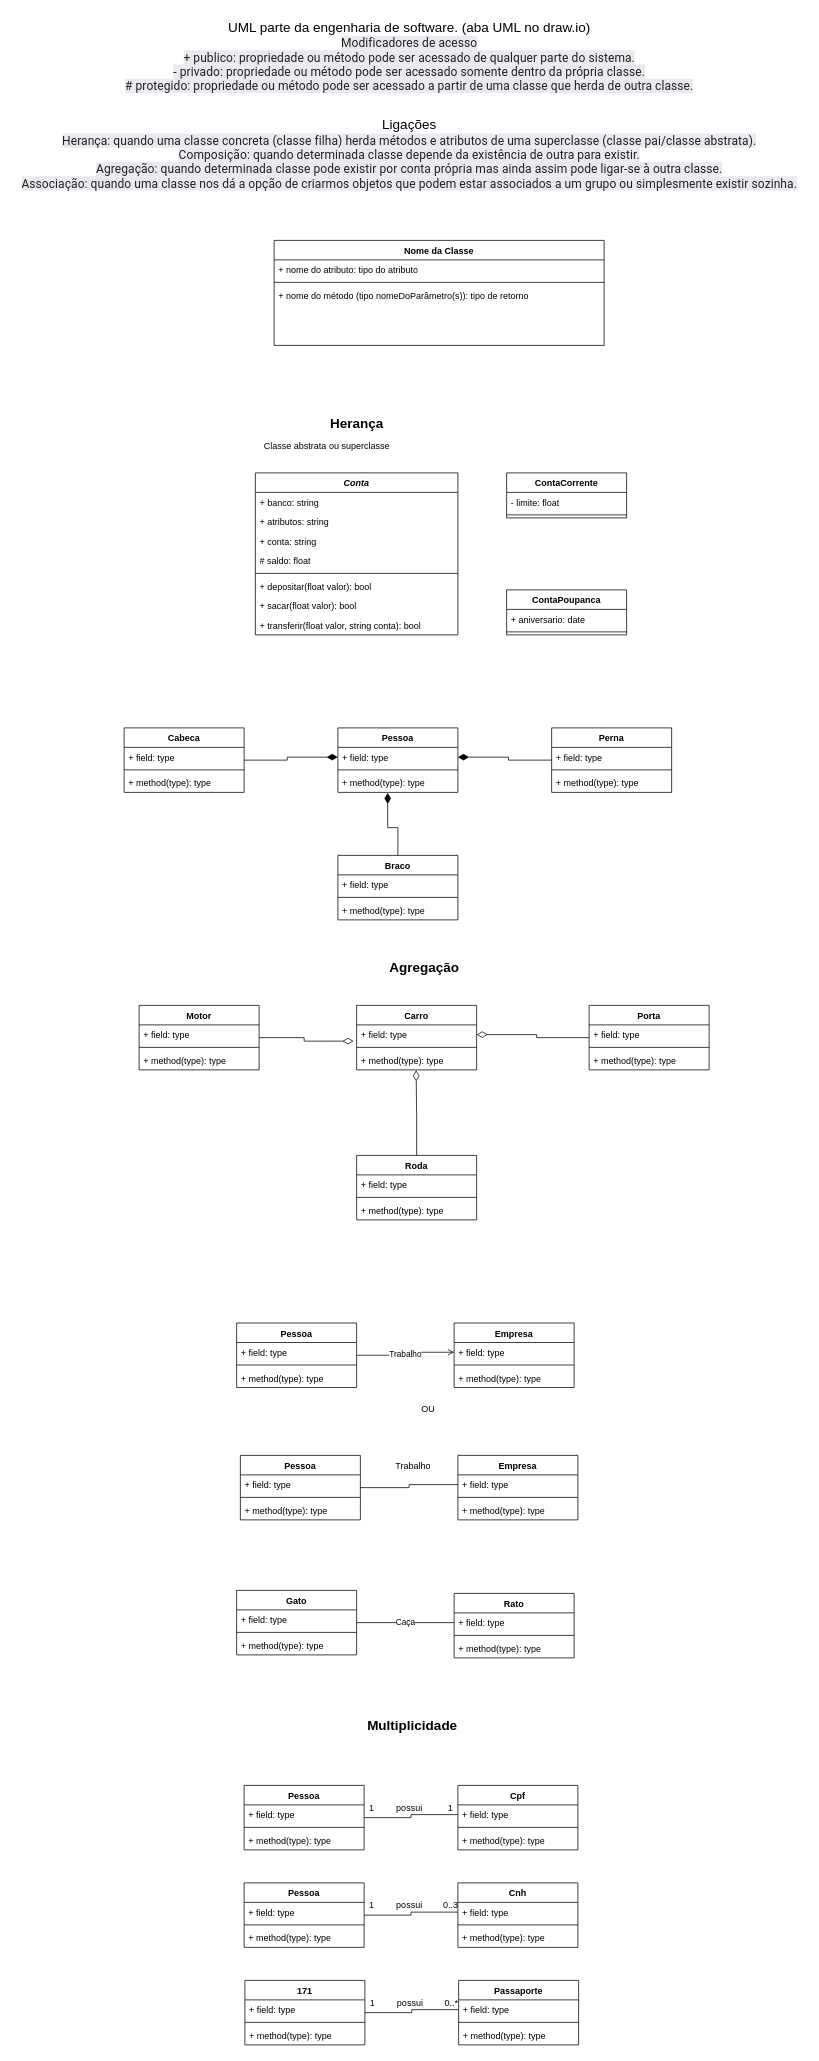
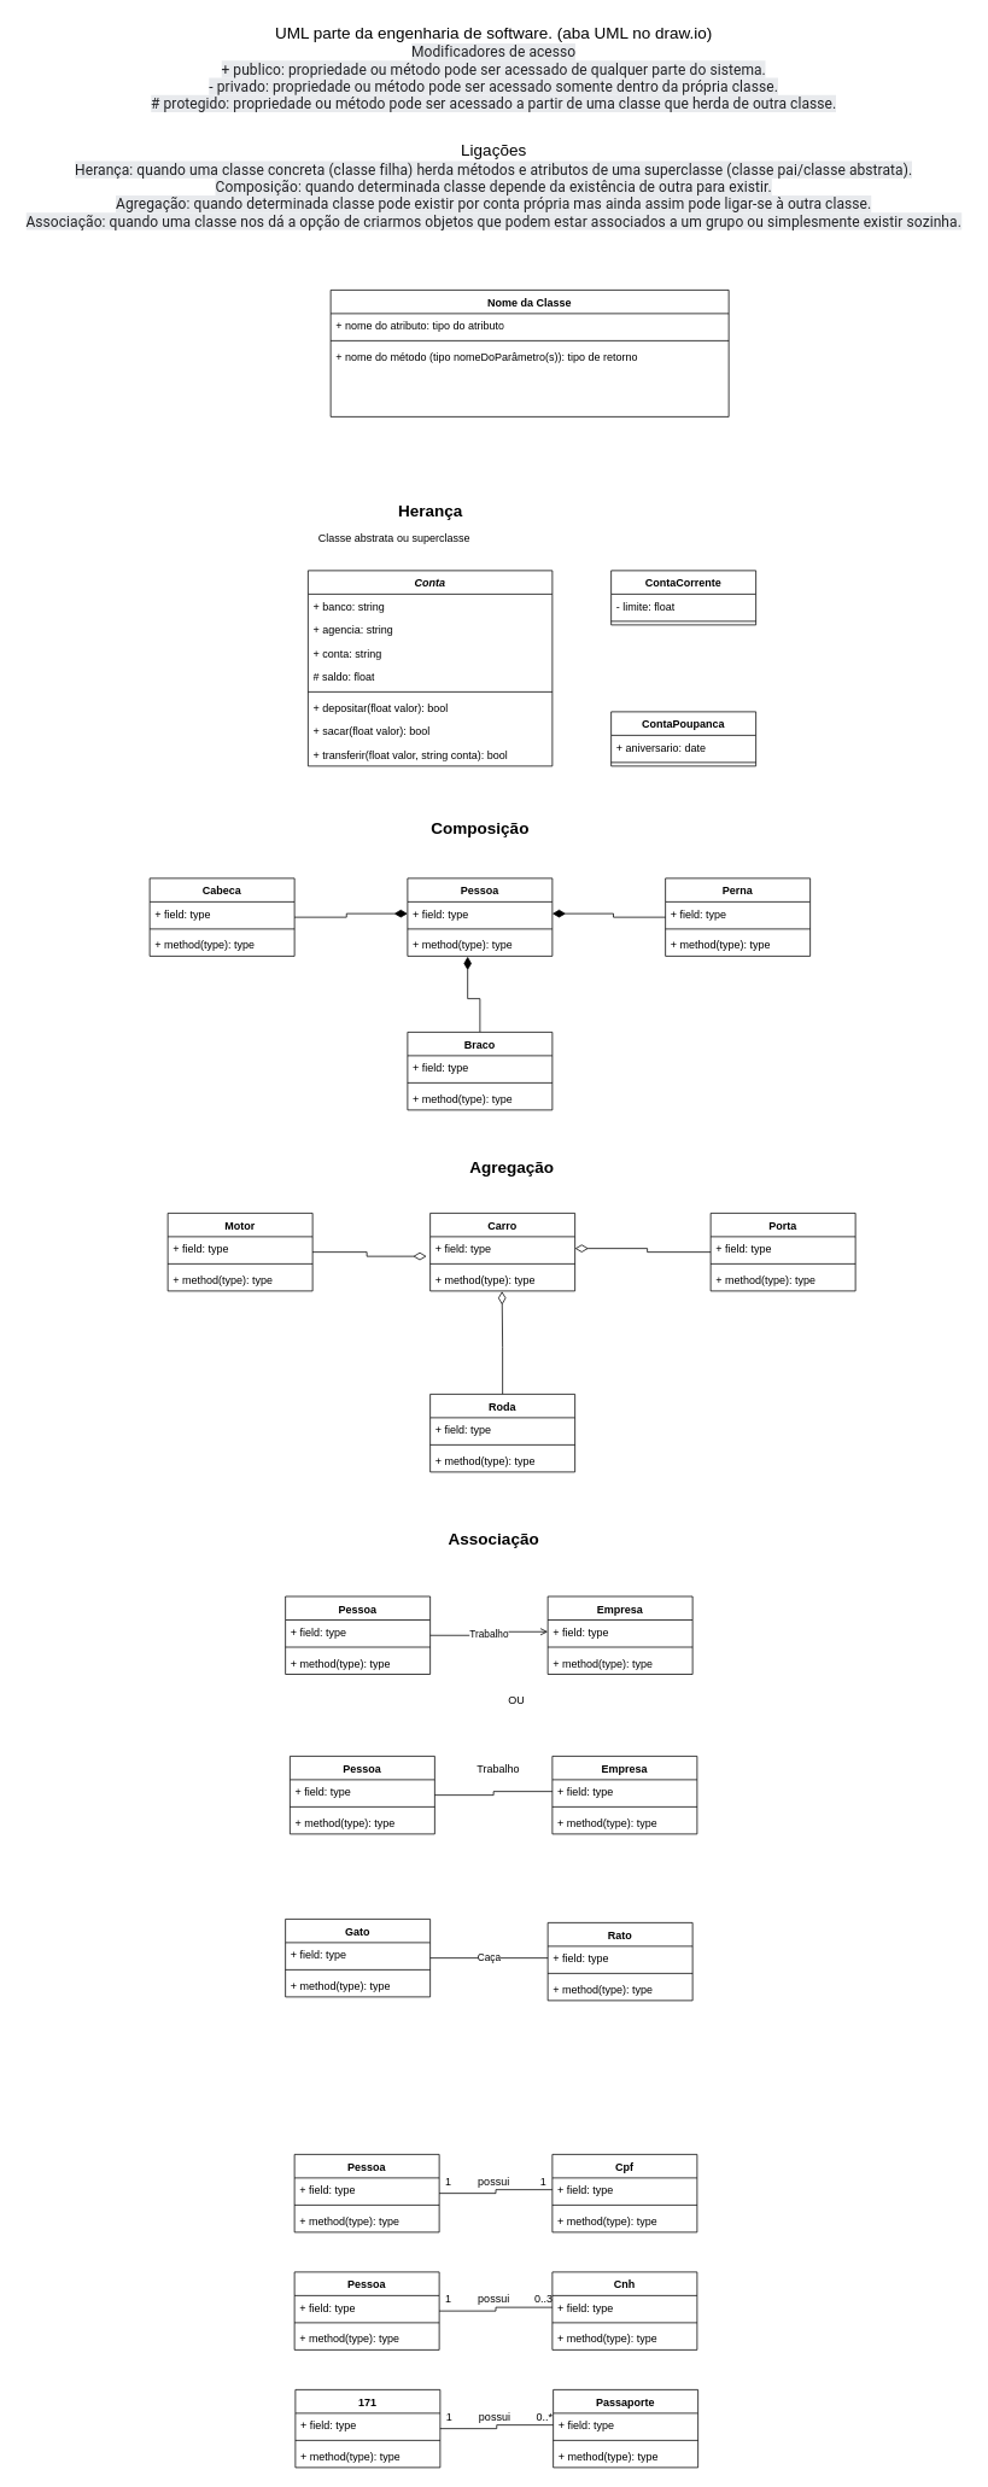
- <mxCell id="8" value="+ atributos: string" style="text;strokeColor=none;fillColor=none;align=left;verticalAlign=top;spacingLeft=4;spacingRight=4;overflow=hidden;rotatable=0;points=[[0,0.5],[1,0.5]];portConstraint=eastwest;whiteSpace=wrap;html=1;" vertex="1" parent="6"><mxGeometry y="52" width="270" height="26" as="geometry" /></mxCell>
+ <mxCell id="8" value="+ agencia: string" style="text;strokeColor=none;fillColor=none;align=left;verticalAlign=top;spacingLeft=4;spacingRight=4;overflow=hidden;rotatable=0;points=[[0,0.5],[1,0.5]];portConstraint=eastwest;whiteSpace=wrap;html=1;" vertex="1" parent="6"><mxGeometry y="52" width="270" height="26" as="geometry" /></mxCell>
+ <mxCell id="25" value="&lt;b&gt;&lt;font style=&quot;font-size: 18px;&quot;&gt;Composição&lt;/font&gt;&lt;/b&gt;" style="text;html=1;align=center;verticalAlign=middle;resizable=0;points=[];autosize=1;strokeColor=none;fillColor=none;" vertex="1" parent="1"><mxGeometry x="465" y="895" width="130" height="40" as="geometry" /></mxCell>
+ <mxCell id="65" value="&lt;b&gt;&lt;font style=&quot;font-size: 18px;&quot;&gt;Associação&lt;/font&gt;&lt;/b&gt;" style="text;html=1;align=center;verticalAlign=middle;resizable=0;points=[];autosize=1;strokeColor=none;fillColor=none;" vertex="1" parent="1"><mxGeometry x="485" y="1680" width="120" height="40" as="geometry" /></mxCell>
- <mxCell id="95" value="&lt;b&gt;&lt;font style=&quot;font-size: 18px;&quot;&gt;Multiplicidade&lt;/font&gt;&lt;/b&gt;" style="text;html=1;align=center;verticalAlign=middle;resizable=0;points=[];autosize=1;strokeColor=none;fillColor=none;" vertex="1" parent="1"><mxGeometry x="479" y="2280" width="140" height="40" as="geometry" /></mxCell>
